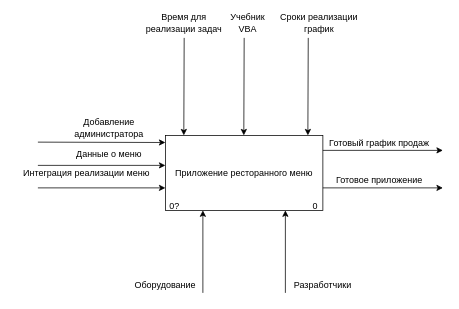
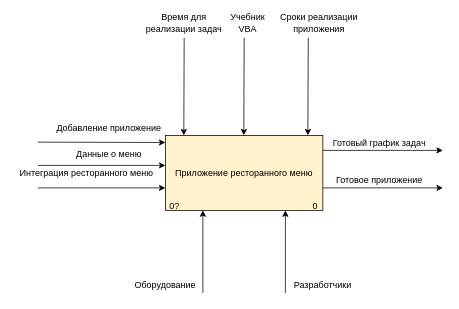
- <mxCell id="17" value="Сроки реализации график" style="text;html=1;strokeColor=none;fillColor=none;align=center;verticalAlign=middle;whiteSpace=wrap;rounded=0;" vertex="1" parent="1"><mxGeometry x="360" y="20" width="130" height="20" as="geometry" /></mxCell>
+ <mxCell id="17" value="Сроки реализации приложения" style="text;html=1;strokeColor=none;fillColor=none;align=center;verticalAlign=middle;whiteSpace=wrap;rounded=0;" vertex="1" parent="1"><mxGeometry x="360" y="20" width="130" height="20" as="geometry" /></mxCell>
- <mxCell id="13" value="Добавление администратора" style="text;html=1;strokeColor=none;fillColor=none;align=center;verticalAlign=middle;whiteSpace=wrap;rounded=0;" vertex="1" parent="1"><mxGeometry x="70" y="160" width="150" height="20" as="geometry" /></mxCell>
+ <mxCell id="13" value="Добавление приложение" style="text;html=1;strokeColor=none;fillColor=none;align=center;verticalAlign=middle;whiteSpace=wrap;rounded=0;" vertex="1" parent="1"><mxGeometry x="70" y="160" width="150" height="20" as="geometry" /></mxCell>
- <mxCell id="10" value="Готовый график продаж" style="text;html=1;align=center;verticalAlign=middle;resizable=0;points=[];autosize=1;strokeColor=none;fillColor=none;" vertex="1" parent="1"><mxGeometry x="430" y="180" width="150" height="20" as="geometry" /></mxCell>
+ <mxCell id="10" value="Готовый график задач" style="text;html=1;align=center;verticalAlign=middle;resizable=0;points=[];autosize=1;strokeColor=none;fillColor=none;" vertex="1" parent="1"><mxGeometry x="430" y="180" width="150" height="20" as="geometry" /></mxCell>
- <mxCell id="19" value="Интеграция реализации меню" style="text;html=1;strokeColor=none;fillColor=none;align=center;verticalAlign=middle;whiteSpace=wrap;rounded=0;" vertex="1" parent="1"><mxGeometry x="20" y="220" width="190" height="20" as="geometry" /></mxCell>
+ <mxCell id="19" value="Интеграция ресторанного меню" style="text;html=1;strokeColor=none;fillColor=none;align=center;verticalAlign=middle;whiteSpace=wrap;rounded=0;" vertex="1" parent="1"><mxGeometry x="20" y="220" width="190" height="20" as="geometry" /></mxCell>
- <mxCell id="2" value="Приложение ресторанного меню" style="rounded=0;whiteSpace=wrap;html=1;" vertex="1" parent="1"><mxGeometry x="220" y="180" width="210" height="100" as="geometry" /></mxCell>
+ <mxCell id="2" value="Приложение ресторанного меню" style="rounded=0;whiteSpace=wrap;html=1;fillColor=#fff2cc;" vertex="1" parent="1"><mxGeometry x="220" y="180" width="210" height="100" as="geometry" /></mxCell>
